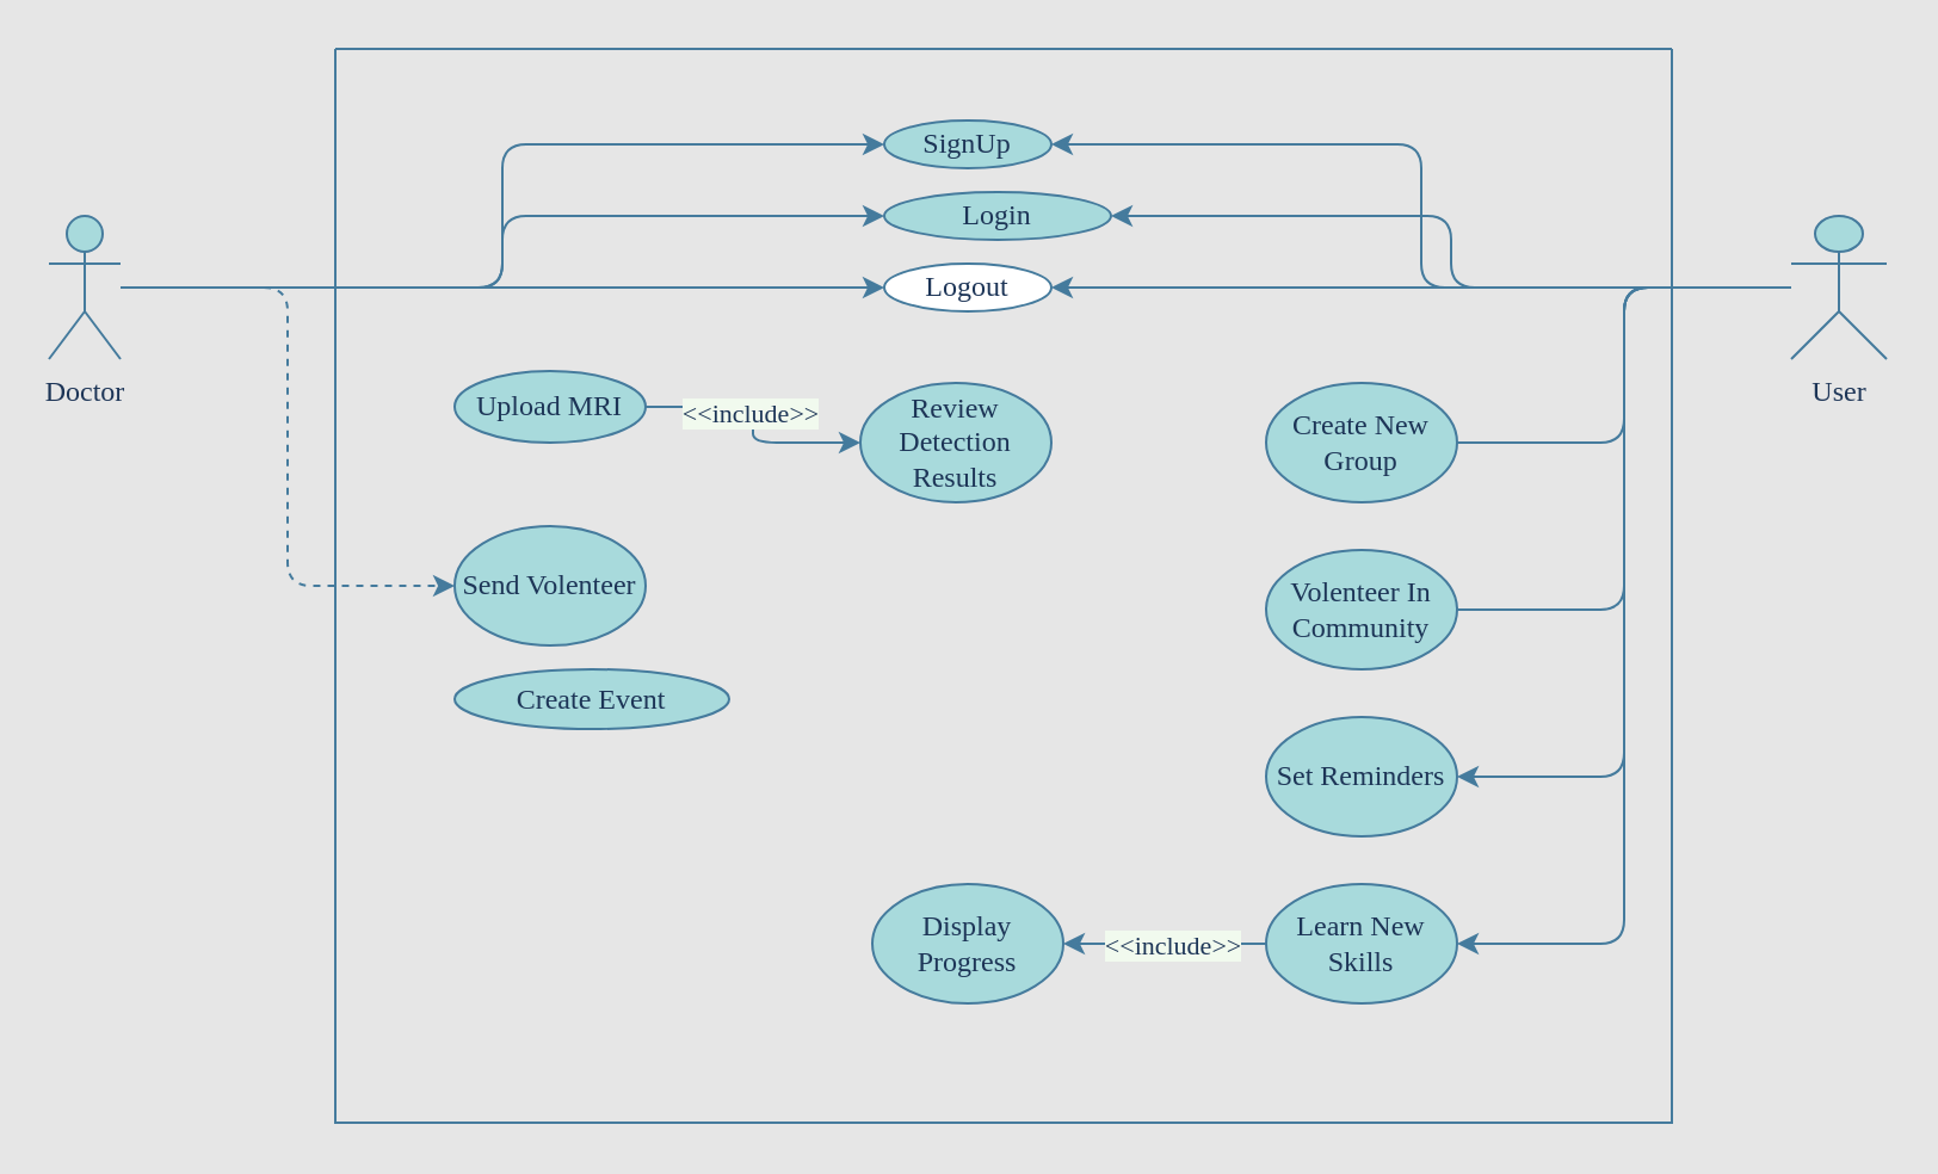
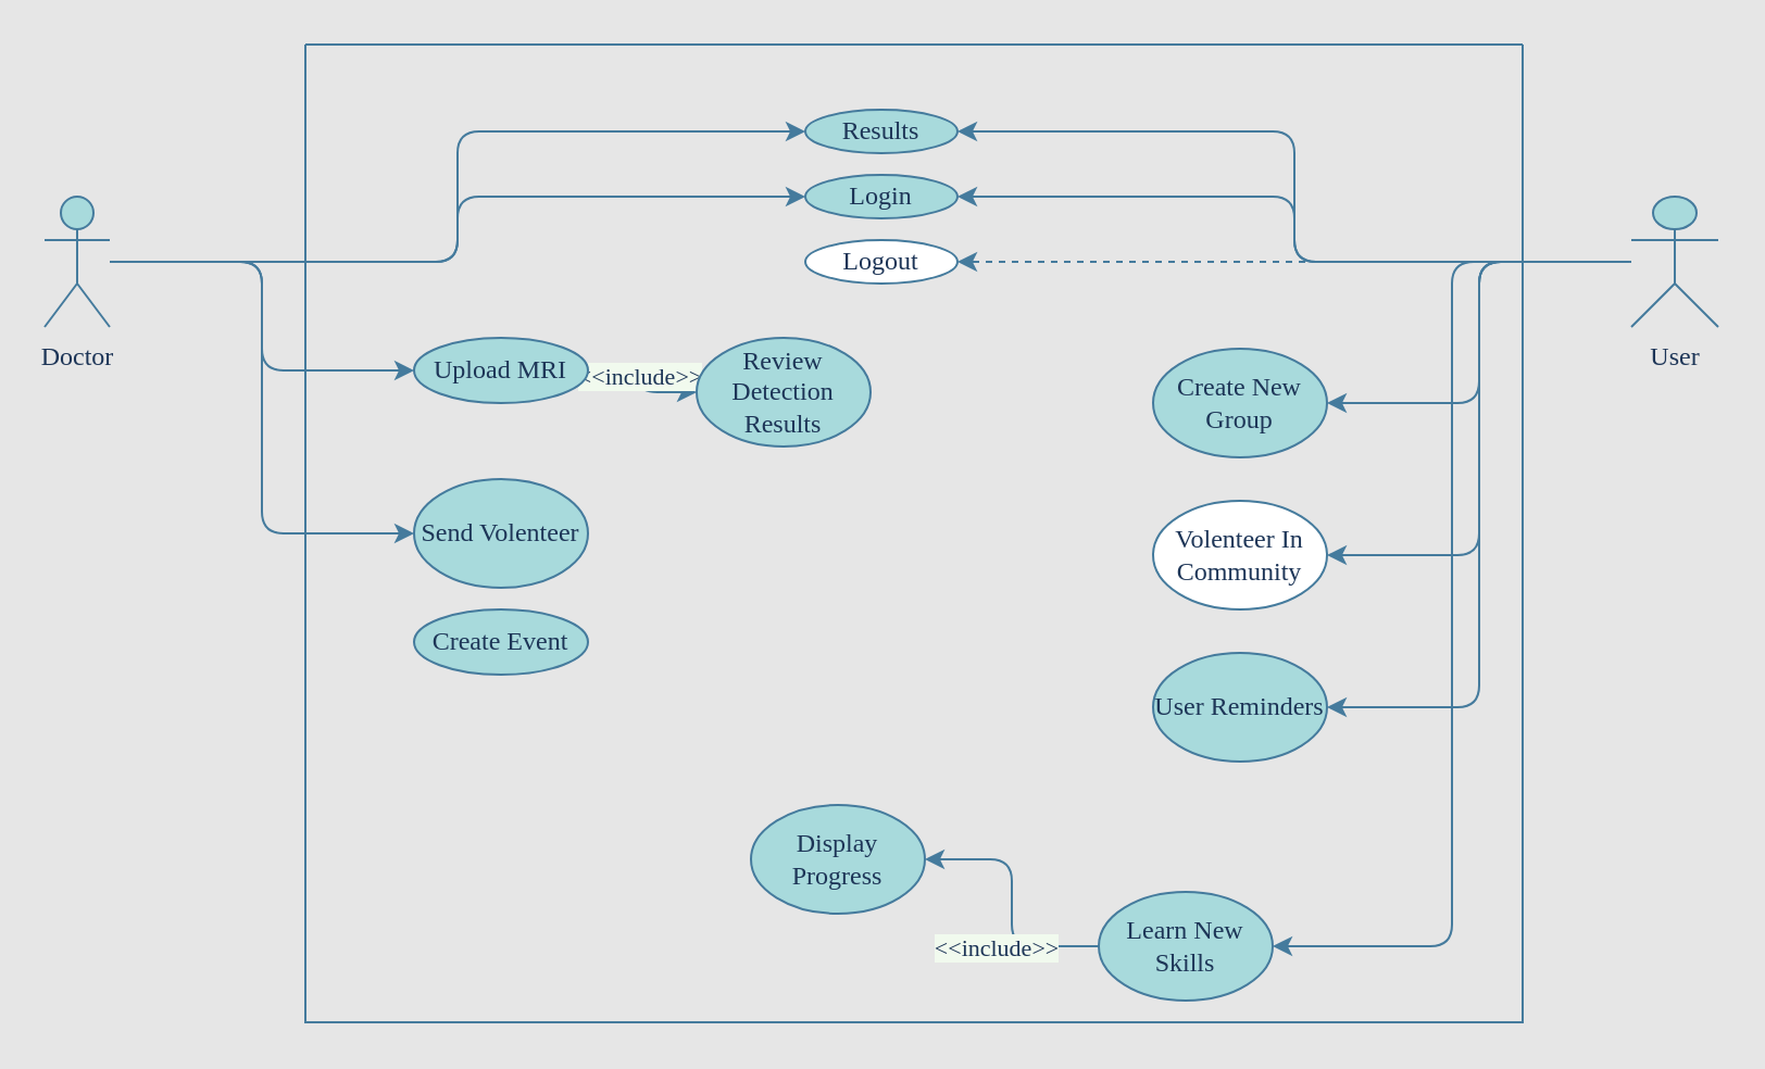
- <mxCell id="3" value="SignUp" style="ellipse;whiteSpace=wrap;html=1;fontStyle=0;fontFamily=Times New Roman;fillColor=#A8DADC;strokeColor=#457B9D;fontColor=#1D3557;rounded=1;" parent="2" vertex="1"><mxGeometry x="230" y="30" width="70" height="20" as="geometry" /></mxCell>
+ <mxCell id="3" value="Results" style="ellipse;whiteSpace=wrap;html=1;fontStyle=0;fontFamily=Times New Roman;fillColor=#A8DADC;strokeColor=#457B9D;fontColor=#1D3557;rounded=1;" parent="2" vertex="1"><mxGeometry x="230" y="30" width="70" height="20" as="geometry" /></mxCell>
- <mxCell id="5" value="Login" style="ellipse;whiteSpace=wrap;html=1;fontStyle=0;fontFamily=Times New Roman;fillColor=#A8DADC;strokeColor=#457B9D;fontColor=#1D3557;rounded=1;" parent="2" vertex="1"><mxGeometry x="230" y="60" width="95" height="20" as="geometry" /></mxCell>
+ <mxCell id="5" value="Login" style="ellipse;whiteSpace=wrap;html=1;fontStyle=0;fontFamily=Times New Roman;fillColor=#A8DADC;strokeColor=#457B9D;fontColor=#1D3557;rounded=1;" parent="2" vertex="1"><mxGeometry x="230" y="60" width="70" height="20" as="geometry" /></mxCell>
- <mxCell id="21" style="edgeStyle=orthogonalEdgeStyle;rounded=1;orthogonalLoop=1;jettySize=auto;html=1;fontStyle=0;fontFamily=Times New Roman;labelBackgroundColor=#F1FAEE;strokeColor=#457B9D;fontColor=#1D3557;" parent="1" source="23" target="4" edge="1"><mxGeometry relative="1" as="geometry" /></mxCell>
+ <mxCell id="21" style="edgeStyle=orthogonalEdgeStyle;rounded=1;orthogonalLoop=1;jettySize=auto;html=1;entryX=0;entryY=0.5;entryDx=0;entryDy=0;fontStyle=0;fontFamily=Times New Roman;labelBackgroundColor=#F1FAEE;strokeColor=#457B9D;fontColor=#1D3557;" parent="1" source="23" target="8" edge="1"><mxGeometry relative="1" as="geometry" /></mxCell>
- <mxCell id="26" style="edgeStyle=orthogonalEdgeStyle;rounded=1;orthogonalLoop=1;jettySize=auto;html=1;entryX=1;entryY=0.5;entryDx=0;entryDy=0;fontStyle=0;fontFamily=Times New Roman;labelBackgroundColor=#F1FAEE;strokeColor=#457B9D;fontColor=#1D3557;" parent="1" source="31" target="4" edge="1"><mxGeometry relative="1" as="geometry" /></mxCell>
+ <mxCell id="26" style="edgeStyle=orthogonalEdgeStyle;rounded=1;orthogonalLoop=1;jettySize=auto;html=1;entryX=1;entryY=0.5;entryDx=0;entryDy=0;fontStyle=0;fontFamily=Times New Roman;labelBackgroundColor=#F1FAEE;strokeColor=#457B9D;fontColor=#1D3557;dashed=1;" parent="1" source="31" target="4" edge="1"><mxGeometry relative="1" as="geometry" /></mxCell>
- <mxCell id="9" value="Review Detection Results" style="ellipse;whiteSpace=wrap;html=1;fontStyle=0;fontFamily=Times New Roman;fillColor=#A8DADC;strokeColor=#457B9D;fontColor=#1D3557;rounded=1;" parent="2" vertex="1"><mxGeometry x="220" y="140" width="80" height="50" as="geometry" /></mxCell>
+ <mxCell id="9" value="Review Detection Results" style="ellipse;whiteSpace=wrap;html=1;fontStyle=0;fontFamily=Times New Roman;fillColor=#A8DADC;strokeColor=#457B9D;fontColor=#1D3557;rounded=1;" parent="2" vertex="1"><mxGeometry x="180" y="135" width="80" height="50" as="geometry" /></mxCell>
- <mxCell id="27" style="edgeStyle=orthogonalEdgeStyle;rounded=1;orthogonalLoop=1;jettySize=auto;html=1;entryX=1;entryY=0.5;entryDx=0;entryDy=0;fontStyle=0;fontFamily=Times New Roman;labelBackgroundColor=#F1FAEE;strokeColor=#457B9D;fontColor=#1D3557;endArrow=none;" parent="1" source="31" target="12" edge="1"><mxGeometry relative="1" as="geometry" /></mxCell>
+ <mxCell id="27" style="edgeStyle=orthogonalEdgeStyle;rounded=1;orthogonalLoop=1;jettySize=auto;html=1;entryX=1;entryY=0.5;entryDx=0;entryDy=0;fontStyle=0;fontFamily=Times New Roman;labelBackgroundColor=#F1FAEE;strokeColor=#457B9D;fontColor=#1D3557;" parent="1" source="31" target="12" edge="1"><mxGeometry relative="1" as="geometry" /></mxCell>
- <mxCell id="22" style="edgeStyle=orthogonalEdgeStyle;rounded=1;orthogonalLoop=1;jettySize=auto;html=1;entryX=0;entryY=0.5;entryDx=0;entryDy=0;fontStyle=0;fontFamily=Times New Roman;labelBackgroundColor=#F1FAEE;strokeColor=#457B9D;fontColor=#1D3557;dashed=1;" parent="1" source="23" target="10" edge="1"><mxGeometry relative="1" as="geometry" /></mxCell>
+ <mxCell id="22" style="edgeStyle=orthogonalEdgeStyle;rounded=1;orthogonalLoop=1;jettySize=auto;html=1;entryX=0;entryY=0.5;entryDx=0;entryDy=0;fontStyle=0;fontFamily=Times New Roman;labelBackgroundColor=#F1FAEE;strokeColor=#457B9D;fontColor=#1D3557;" parent="1" source="23" target="10" edge="1"><mxGeometry relative="1" as="geometry" /></mxCell>
- <mxCell id="13" value="Volenteer In Community" style="ellipse;whiteSpace=wrap;html=1;fontStyle=0;fontFamily=Times New Roman;fillColor=#A8DADC;strokeColor=#457B9D;fontColor=#1D3557;rounded=1;" parent="2" vertex="1"><mxGeometry x="390" y="210" width="80" height="50" as="geometry" /></mxCell>
+ <mxCell id="13" value="Volenteer In Community" style="ellipse;whiteSpace=wrap;html=1;fontStyle=0;fontFamily=Times New Roman;fillColor=#ffffff;strokeColor=#457B9D;fontColor=#1D3557;rounded=1;" parent="2" vertex="1"><mxGeometry x="390" y="210" width="80" height="50" as="geometry" /></mxCell>
- <mxCell id="28" style="edgeStyle=orthogonalEdgeStyle;rounded=1;orthogonalLoop=1;jettySize=auto;html=1;entryX=1;entryY=0.5;entryDx=0;entryDy=0;fontStyle=0;fontFamily=Times New Roman;labelBackgroundColor=#F1FAEE;strokeColor=#457B9D;fontColor=#1D3557;endArrow=none;" parent="1" source="31" target="13" edge="1"><mxGeometry relative="1" as="geometry" /></mxCell>
+ <mxCell id="28" style="edgeStyle=orthogonalEdgeStyle;rounded=1;orthogonalLoop=1;jettySize=auto;html=1;entryX=1;entryY=0.5;entryDx=0;entryDy=0;fontStyle=0;fontFamily=Times New Roman;labelBackgroundColor=#F1FAEE;strokeColor=#457B9D;fontColor=#1D3557;" parent="1" source="31" target="13" edge="1"><mxGeometry relative="1" as="geometry" /></mxCell>
- <mxCell id="11" value="Create Event" style="ellipse;whiteSpace=wrap;html=1;fontStyle=0;fontFamily=Times New Roman;fillColor=#A8DADC;strokeColor=#457B9D;fontColor=#1D3557;rounded=1;" parent="2" vertex="1"><mxGeometry x="50" y="260" width="115" height="25" as="geometry" /></mxCell>
+ <mxCell id="11" value="Create Event" style="ellipse;whiteSpace=wrap;html=1;fontStyle=0;fontFamily=Times New Roman;fillColor=#A8DADC;strokeColor=#457B9D;fontColor=#1D3557;rounded=1;" parent="2" vertex="1"><mxGeometry x="50" y="260" width="80" height="30" as="geometry" /></mxCell>
- <mxCell id="14" value="Set Reminders" style="ellipse;whiteSpace=wrap;html=1;fontStyle=0;fontFamily=Times New Roman;fillColor=#A8DADC;strokeColor=#457B9D;fontColor=#1D3557;rounded=1;" parent="2" vertex="1"><mxGeometry x="390" y="280" width="80" height="50" as="geometry" /></mxCell>
+ <mxCell id="14" value="User Reminders" style="ellipse;whiteSpace=wrap;html=1;fontStyle=0;fontFamily=Times New Roman;fillColor=#A8DADC;strokeColor=#457B9D;fontColor=#1D3557;rounded=1;" parent="2" vertex="1"><mxGeometry x="390" y="280" width="80" height="50" as="geometry" /></mxCell>
- <mxCell id="18" value="Display Progress" style="ellipse;whiteSpace=wrap;html=1;fontStyle=0;fontFamily=Times New Roman;fillColor=#A8DADC;strokeColor=#457B9D;fontColor=#1D3557;rounded=1;" parent="2" vertex="1"><mxGeometry x="225" y="350" width="80" height="50" as="geometry" /></mxCell>
+ <mxCell id="18" value="Display Progress" style="ellipse;whiteSpace=wrap;html=1;fontStyle=0;fontFamily=Times New Roman;fillColor=#A8DADC;strokeColor=#457B9D;fontColor=#1D3557;rounded=1;" parent="2" vertex="1"><mxGeometry x="205" y="350" width="80" height="50" as="geometry" /></mxCell>
- <mxCell id="17" value="Learn New Skills" style="ellipse;whiteSpace=wrap;html=1;fontStyle=0;fontFamily=Times New Roman;fillColor=#A8DADC;strokeColor=#457B9D;fontColor=#1D3557;rounded=1;" parent="2" vertex="1"><mxGeometry x="390" y="350" width="80" height="50" as="geometry" /></mxCell>
+ <mxCell id="17" value="Learn New Skills" style="ellipse;whiteSpace=wrap;html=1;fontStyle=0;fontFamily=Times New Roman;fillColor=#A8DADC;strokeColor=#457B9D;fontColor=#1D3557;rounded=1;" parent="2" vertex="1"><mxGeometry x="365" y="390" width="80" height="50" as="geometry" /></mxCell>
